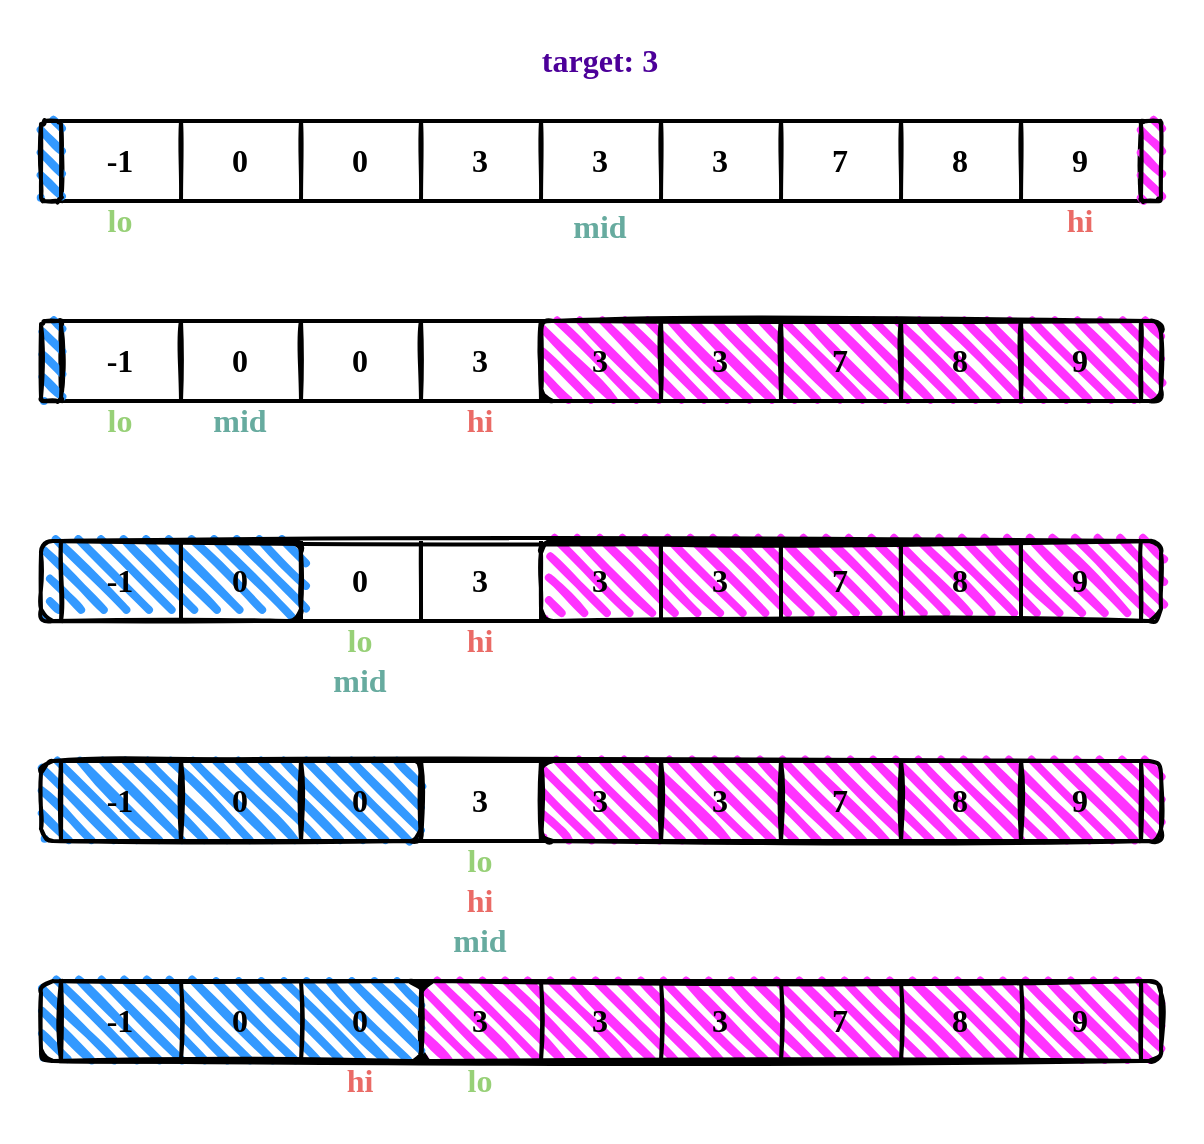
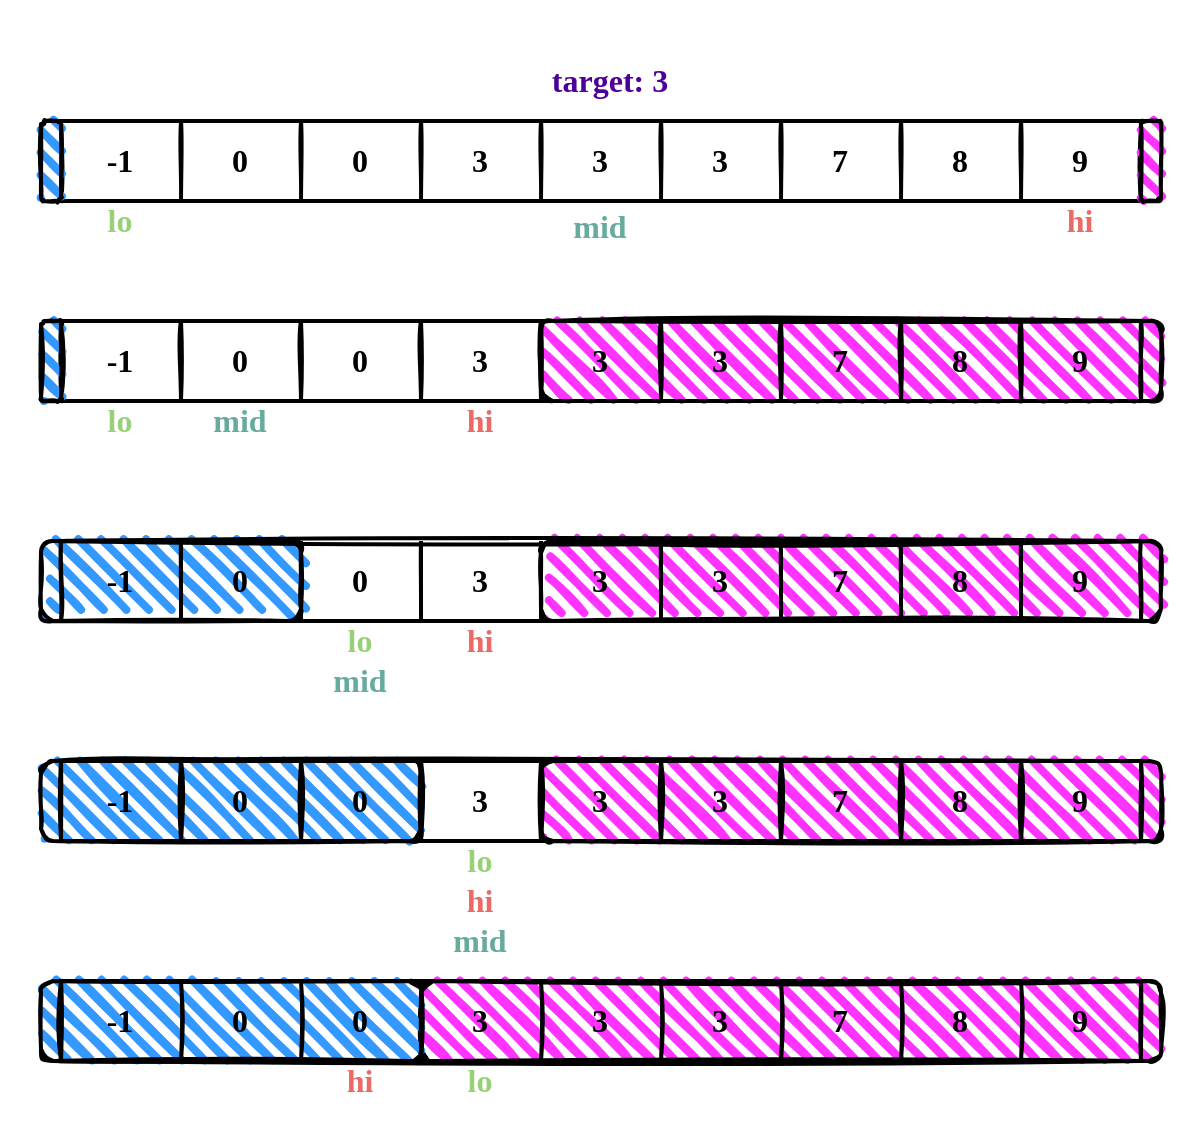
- <mxCell id="78" value="&lt;font style=&quot;font-size: 16px;&quot;&gt;target: 3&lt;/font&gt;" style="text;html=1;strokeColor=none;fillColor=none;align=center;verticalAlign=middle;whiteSpace=wrap;rounded=0;shadow=0;sketch=0;fontFamily=Comic Sans MS;fontSize=16;fontStyle=1;fontColor=#4C0099;" vertex="1" parent="1"><mxGeometry x="245" y="20" width="110" height="20" as="geometry" /></mxCell>
+ <mxCell id="78" value="&lt;font style=&quot;font-size: 16px;&quot;&gt;target: 3&lt;/font&gt;" style="text;html=1;strokeColor=none;fillColor=none;align=center;verticalAlign=middle;whiteSpace=wrap;rounded=0;shadow=0;sketch=0;fontFamily=Comic Sans MS;fontSize=16;fontStyle=1;fontColor=#4C0099;" vertex="1" parent="1"><mxGeometry x="250" y="30" width="110" height="20" as="geometry" /></mxCell>
